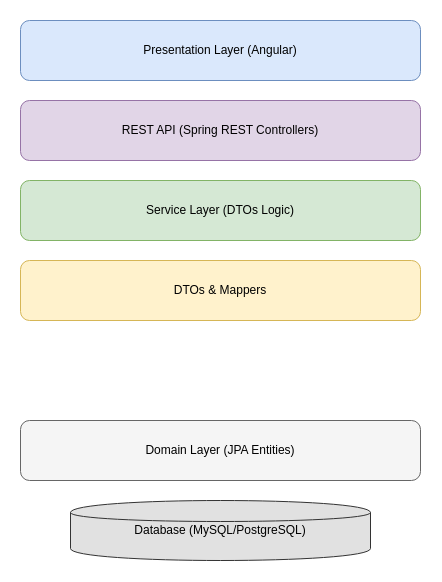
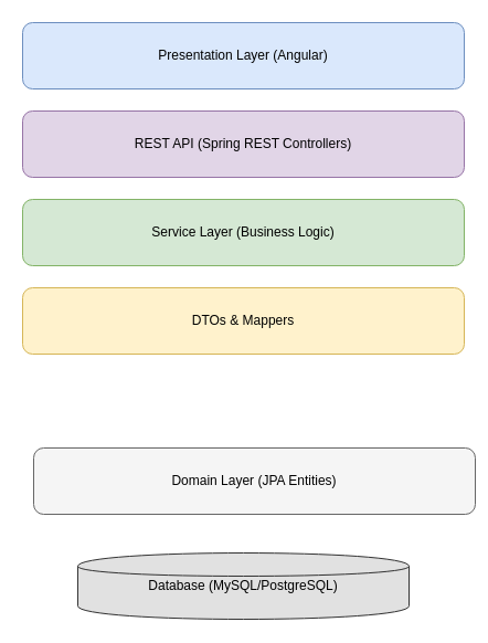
- <mxCell id="4" value="Service Layer (DTOs Logic)" style="rounded=1;whiteSpace=wrap;html=1;fillColor=#d5e8d4;strokeColor=#82b366;" vertex="1" parent="1"><mxGeometry x="20" y="180" width="400" height="60" as="geometry" /></mxCell>
+ <mxCell id="4" value="Service Layer (Business Logic)" style="rounded=1;whiteSpace=wrap;html=1;fillColor=#d5e8d4;strokeColor=#82b366;" vertex="1" parent="1"><mxGeometry x="20" y="180" width="400" height="60" as="geometry" /></mxCell>
- <mxCell id="6" value="Domain Layer (JPA Entities)" style="rounded=1;whiteSpace=wrap;html=1;fillColor=#f5f5f5;strokeColor=#666666;" vertex="1" parent="1"><mxGeometry x="20" y="420" width="400" height="60" as="geometry" /></mxCell>
+ <mxCell id="6" value="Domain Layer (JPA Entities)" style="rounded=1;whiteSpace=wrap;html=1;fillColor=#f5f5f5;strokeColor=#666666;" vertex="1" parent="1"><mxGeometry x="30" y="405" width="400" height="60" as="geometry" /></mxCell>
